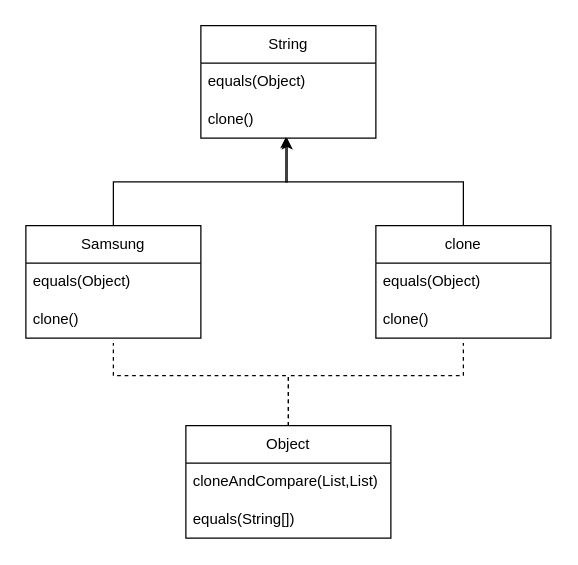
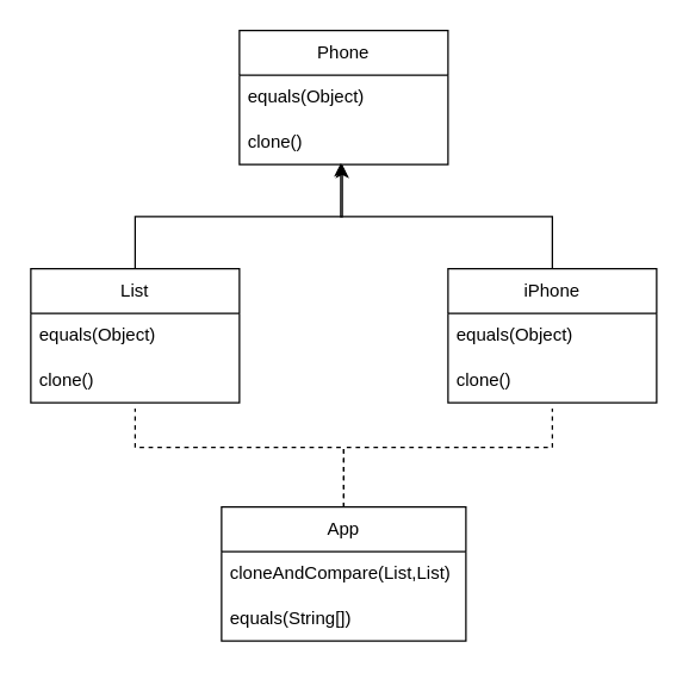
- <mxCell id="2" value="String" style="swimlane;fontStyle=0;childLayout=stackLayout;horizontal=1;startSize=30;horizontalStack=0;resizeParent=1;resizeParentMax=0;resizeLast=0;collapsible=1;marginBottom=0;whiteSpace=wrap;html=1;" vertex="1" parent="1"><mxGeometry x="160" y="20" width="140" height="90" as="geometry" /></mxCell>
+ <mxCell id="2" value="Phone" style="swimlane;fontStyle=0;childLayout=stackLayout;horizontal=1;startSize=30;horizontalStack=0;resizeParent=1;resizeParentMax=0;resizeLast=0;collapsible=1;marginBottom=0;whiteSpace=wrap;html=1;" vertex="1" parent="1"><mxGeometry x="160" y="20" width="140" height="90" as="geometry" /></mxCell>
- <mxCell id="6" value="Samsung" style="swimlane;fontStyle=0;childLayout=stackLayout;horizontal=1;startSize=30;horizontalStack=0;resizeParent=1;resizeParentMax=0;resizeLast=0;collapsible=1;marginBottom=0;whiteSpace=wrap;html=1;" vertex="1" parent="1"><mxGeometry x="20" y="180" width="140" height="90" as="geometry" /></mxCell>
+ <mxCell id="6" value="List" style="swimlane;fontStyle=0;childLayout=stackLayout;horizontal=1;startSize=30;horizontalStack=0;resizeParent=1;resizeParentMax=0;resizeLast=0;collapsible=1;marginBottom=0;whiteSpace=wrap;html=1;" vertex="1" parent="1"><mxGeometry x="20" y="180" width="140" height="90" as="geometry" /></mxCell>
- <mxCell id="10" value="clone" style="swimlane;fontStyle=0;childLayout=stackLayout;horizontal=1;startSize=30;horizontalStack=0;resizeParent=1;resizeParentMax=0;resizeLast=0;collapsible=1;marginBottom=0;whiteSpace=wrap;html=1;" vertex="1" parent="1"><mxGeometry x="300" y="180" width="140" height="90" as="geometry" /></mxCell>
+ <mxCell id="10" value="iPhone" style="swimlane;fontStyle=0;childLayout=stackLayout;horizontal=1;startSize=30;horizontalStack=0;resizeParent=1;resizeParentMax=0;resizeLast=0;collapsible=1;marginBottom=0;whiteSpace=wrap;html=1;" vertex="1" parent="1"><mxGeometry x="300" y="180" width="140" height="90" as="geometry" /></mxCell>
- <mxCell id="13" value="Object" style="swimlane;fontStyle=0;childLayout=stackLayout;horizontal=1;startSize=30;horizontalStack=0;resizeParent=1;resizeParentMax=0;resizeLast=0;collapsible=1;marginBottom=0;whiteSpace=wrap;html=1;" vertex="1" parent="1"><mxGeometry x="148" y="340" width="164" height="90" as="geometry" /></mxCell>
+ <mxCell id="13" value="App" style="swimlane;fontStyle=0;childLayout=stackLayout;horizontal=1;startSize=30;horizontalStack=0;resizeParent=1;resizeParentMax=0;resizeLast=0;collapsible=1;marginBottom=0;whiteSpace=wrap;html=1;" vertex="1" parent="1"><mxGeometry x="148" y="340" width="164" height="90" as="geometry" /></mxCell>
